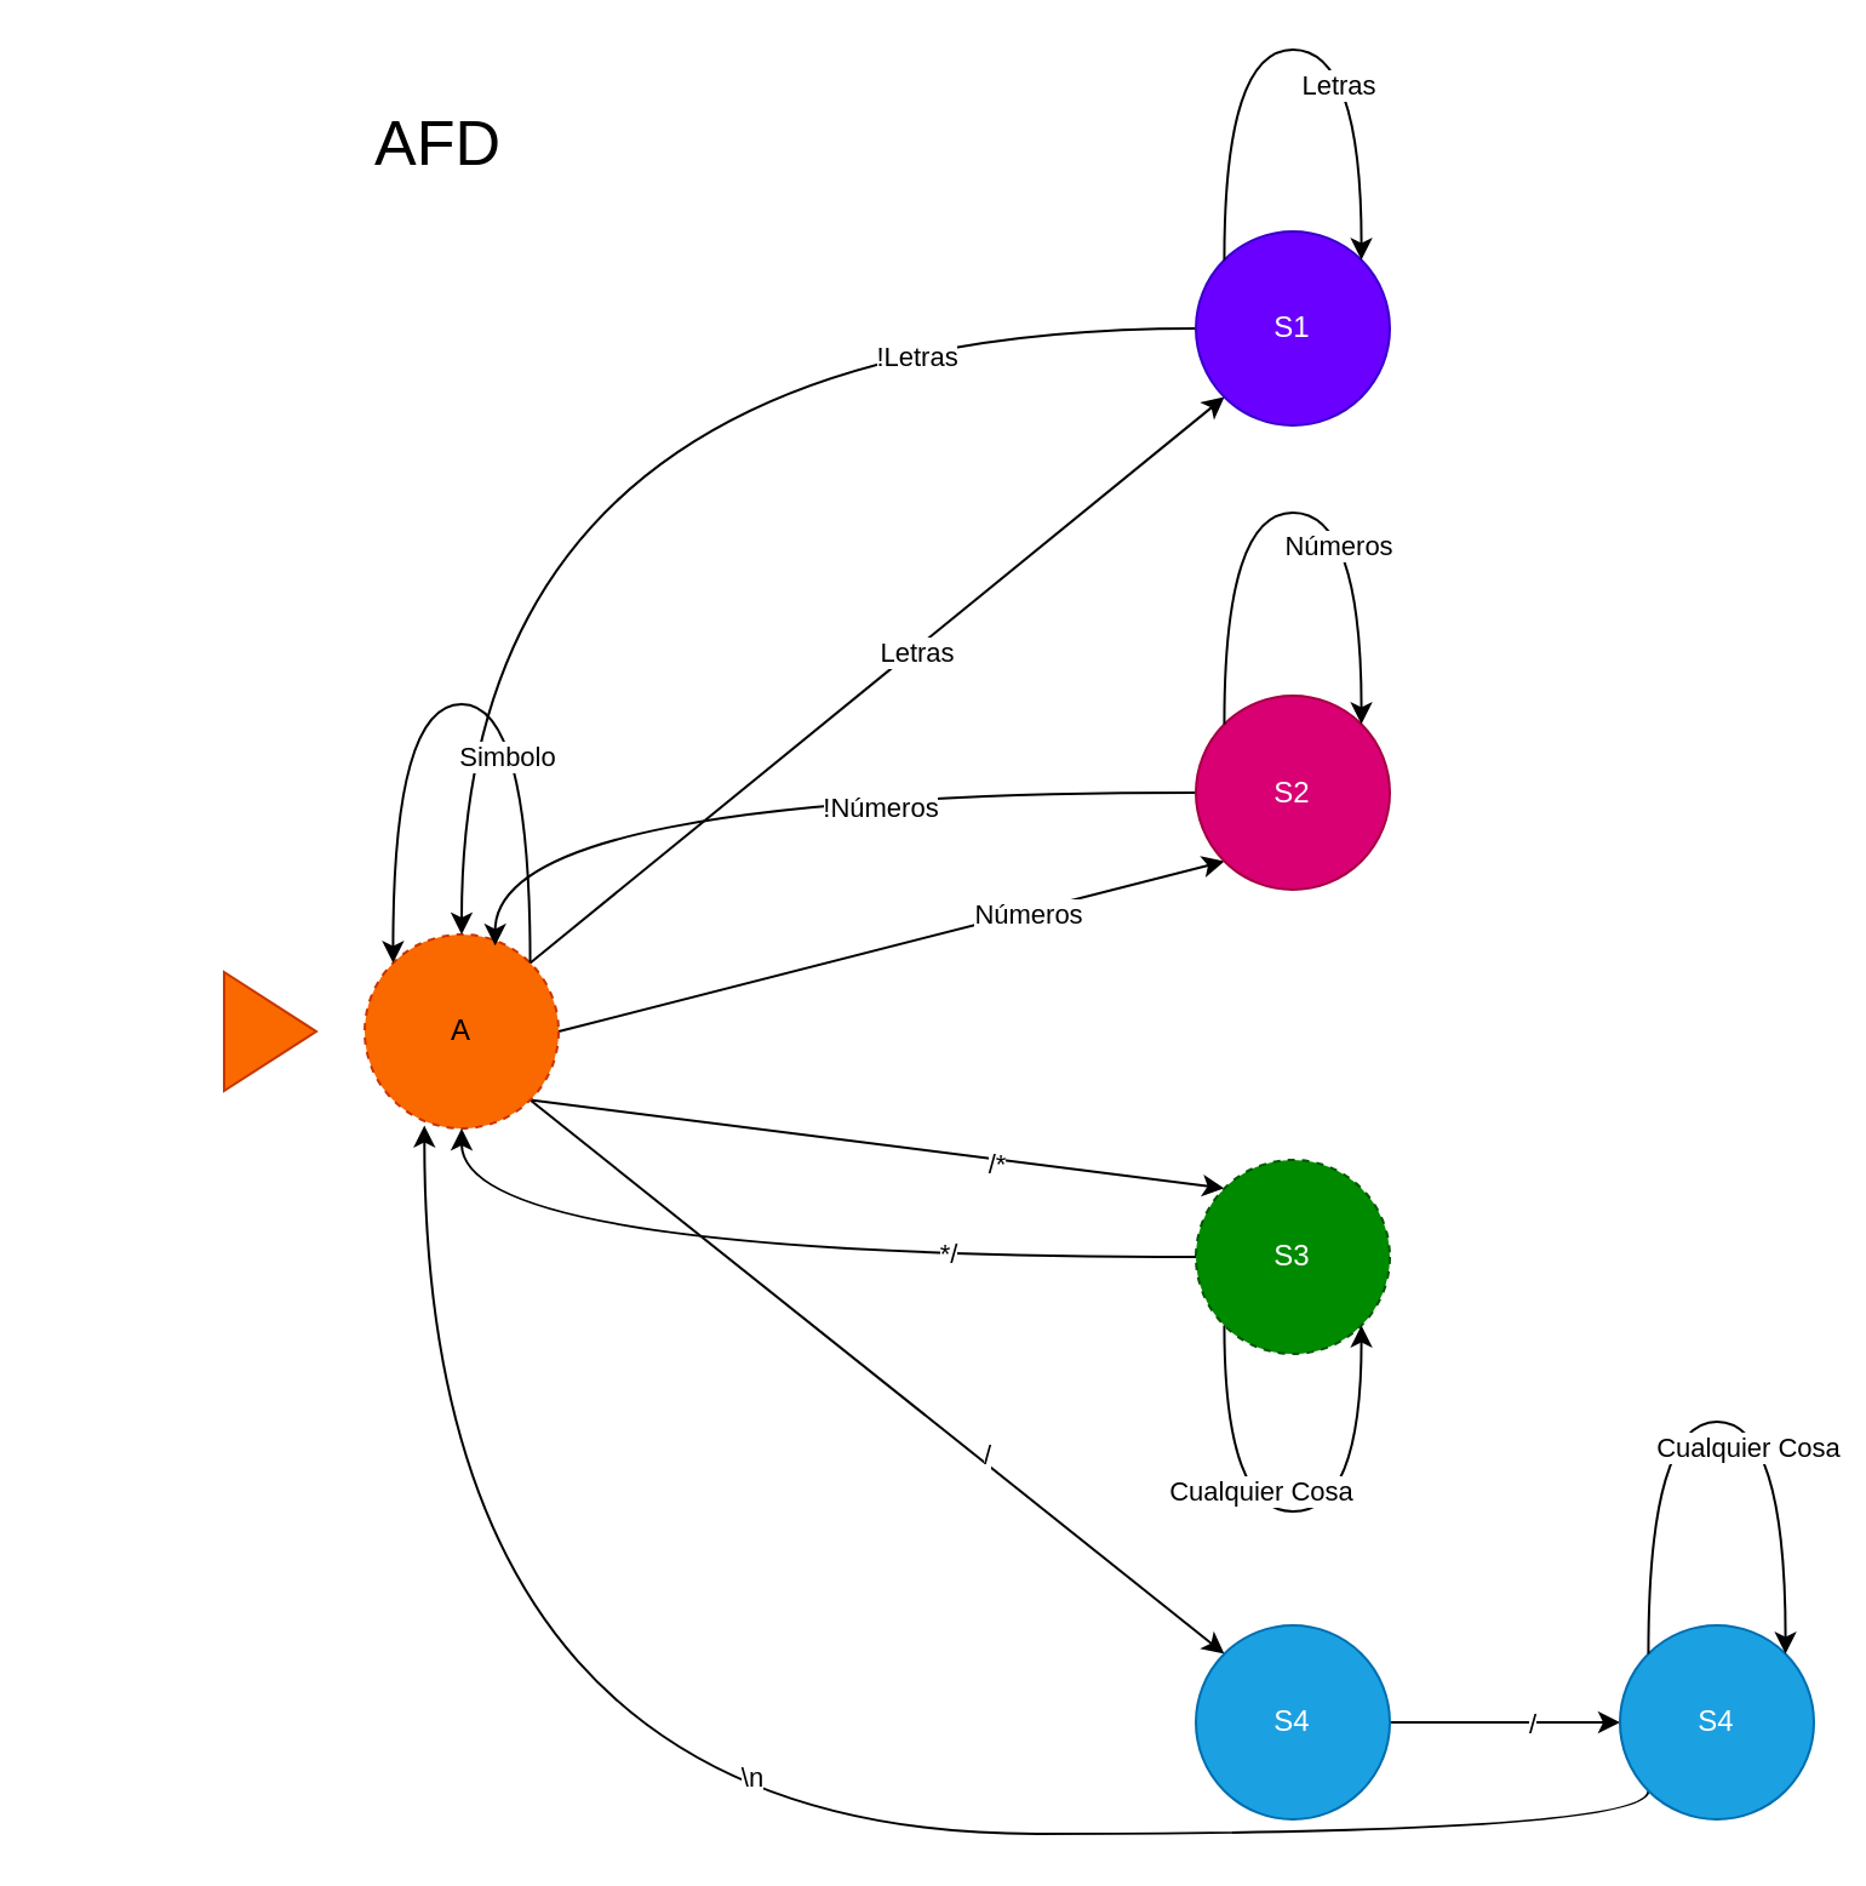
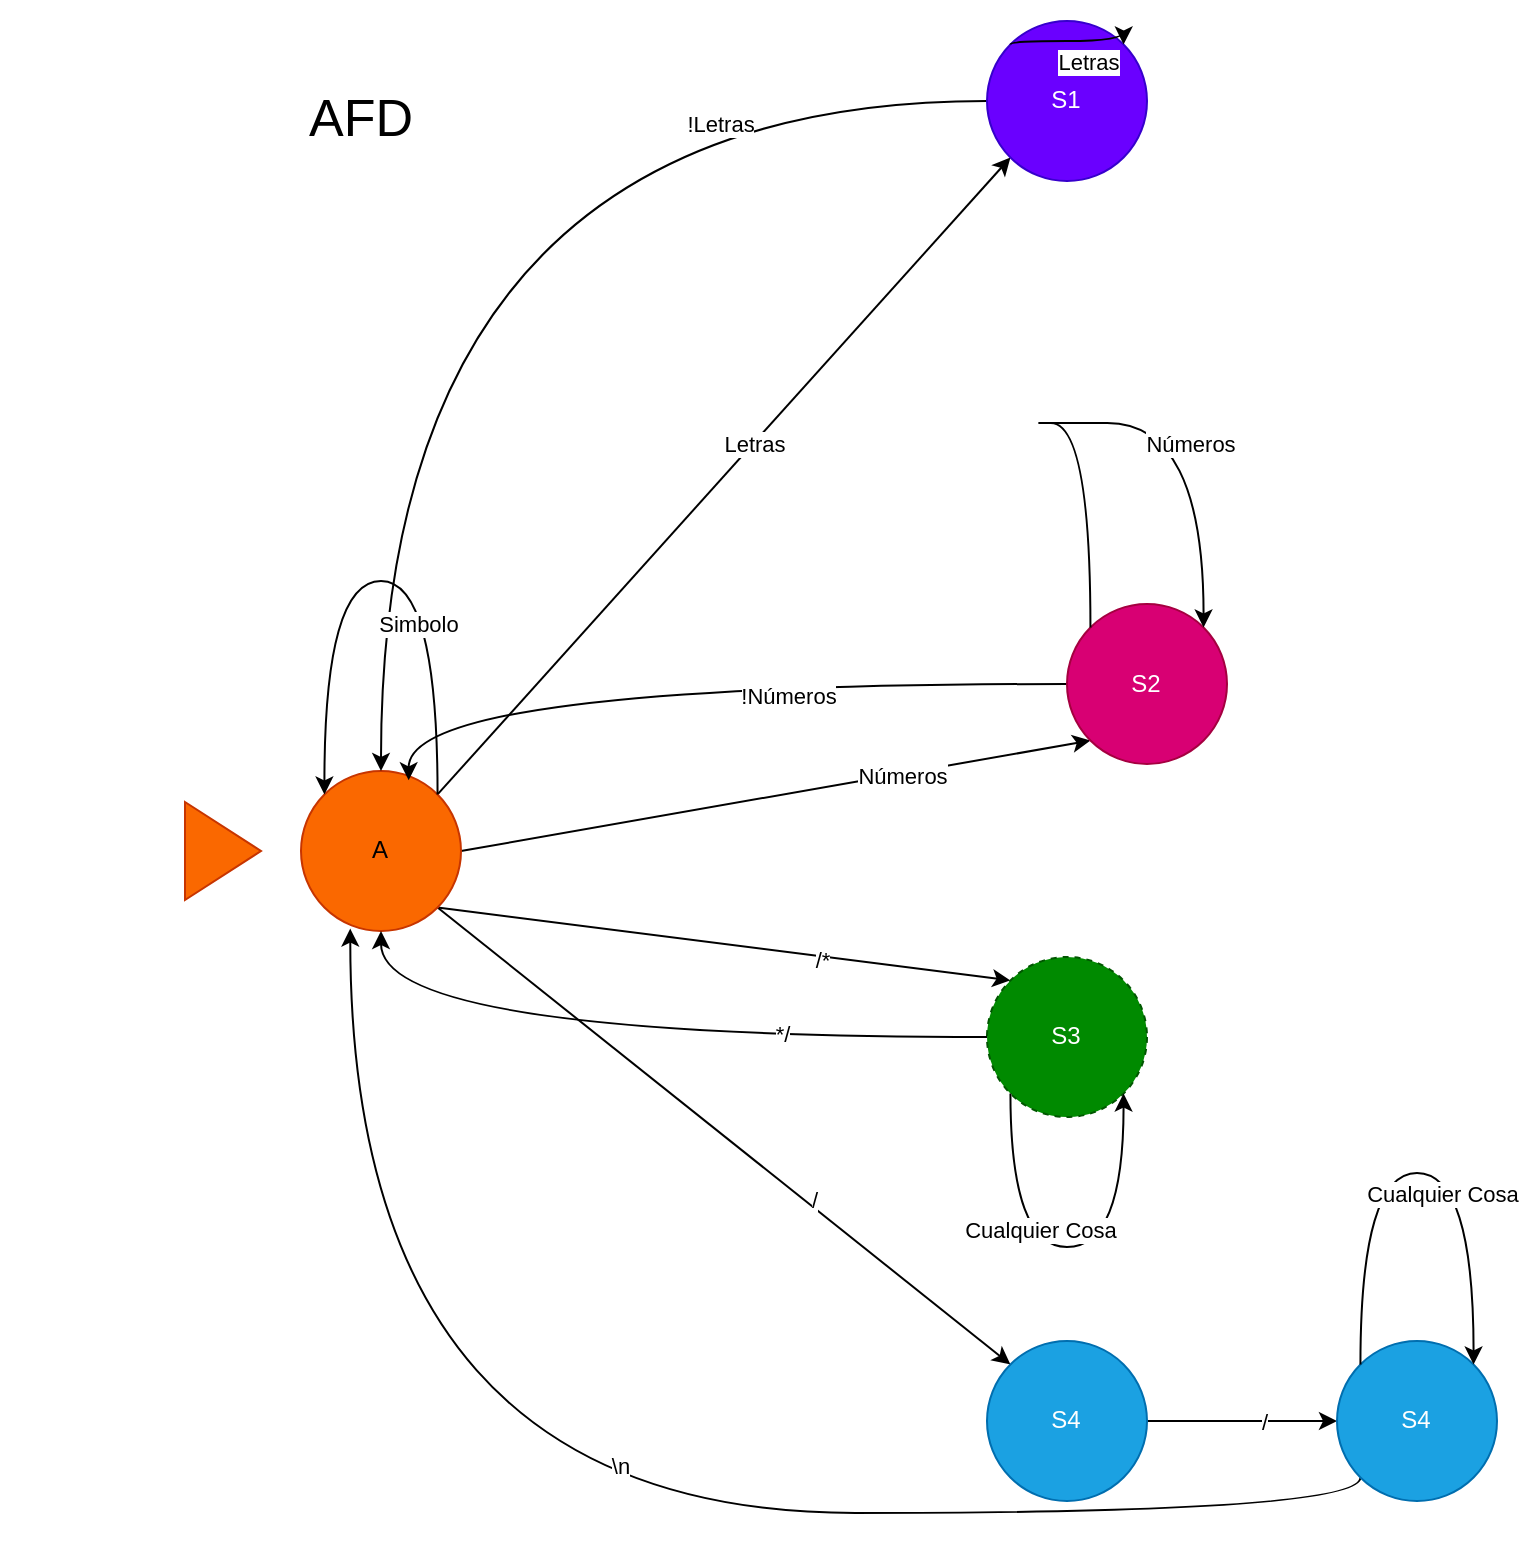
- <mxCell id="17" value="S1" style="ellipse;whiteSpace=wrap;html=1;aspect=fixed;fillColor=#6a00ff;strokeColor=#3700CC;fontColor=#ffffff;" parent="1" vertex="1"><mxGeometry x="493" y="95" width="80" height="80" as="geometry" /></mxCell>
+ <mxCell id="17" value="S1" style="ellipse;whiteSpace=wrap;html=1;aspect=fixed;fillColor=#6a00ff;strokeColor=#3700CC;fontColor=#ffffff;" parent="1" vertex="1"><mxGeometry x="493" y="10" width="80" height="80" as="geometry" /></mxCell>
- <mxCell id="14" value="S2" style="ellipse;whiteSpace=wrap;html=1;aspect=fixed;fillColor=#d80073;fontColor=#ffffff;strokeColor=#A50040;" parent="1" vertex="1"><mxGeometry x="493" y="286.5" width="80" height="80" as="geometry" /></mxCell>
+ <mxCell id="14" value="S2" style="ellipse;whiteSpace=wrap;html=1;aspect=fixed;fillColor=#d80073;fontColor=#ffffff;strokeColor=#A50040;" parent="1" vertex="1"><mxGeometry x="533" y="301.5" width="80" height="80" as="geometry" /></mxCell>
- <mxCell id="10" value="A" style="ellipse;whiteSpace=wrap;html=1;aspect=fixed;fillColor=#fa6800;fontColor=#000000;strokeColor=#C73500;dashed=1;" parent="1" vertex="1"><mxGeometry x="150" y="385" width="80" height="80" as="geometry" /></mxCell>
+ <mxCell id="10" value="A" style="ellipse;whiteSpace=wrap;html=1;aspect=fixed;fillColor=#fa6800;fontColor=#000000;strokeColor=#C73500;" parent="1" vertex="1"><mxGeometry x="150" y="385" width="80" height="80" as="geometry" /></mxCell>
